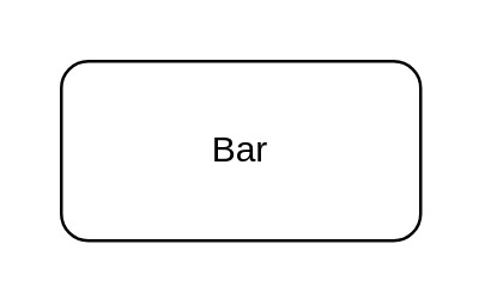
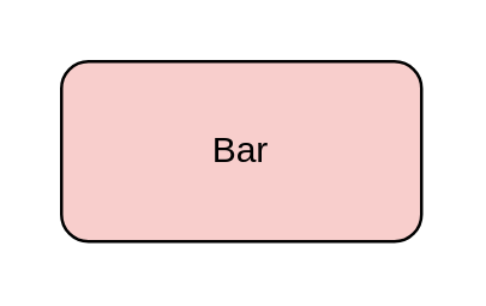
- <mxCell id="2" value="Bar" style="rounded=1;whiteSpace=wrap;html=1;" vertex="1" parent="1"><mxGeometry x="20" y="20" width="120" height="60" as="geometry" /></mxCell>
+ <mxCell id="2" value="Bar" style="rounded=1;whiteSpace=wrap;html=1;fillColor=#f8cecc;" vertex="1" parent="1"><mxGeometry x="20" y="20" width="120" height="60" as="geometry" /></mxCell>
